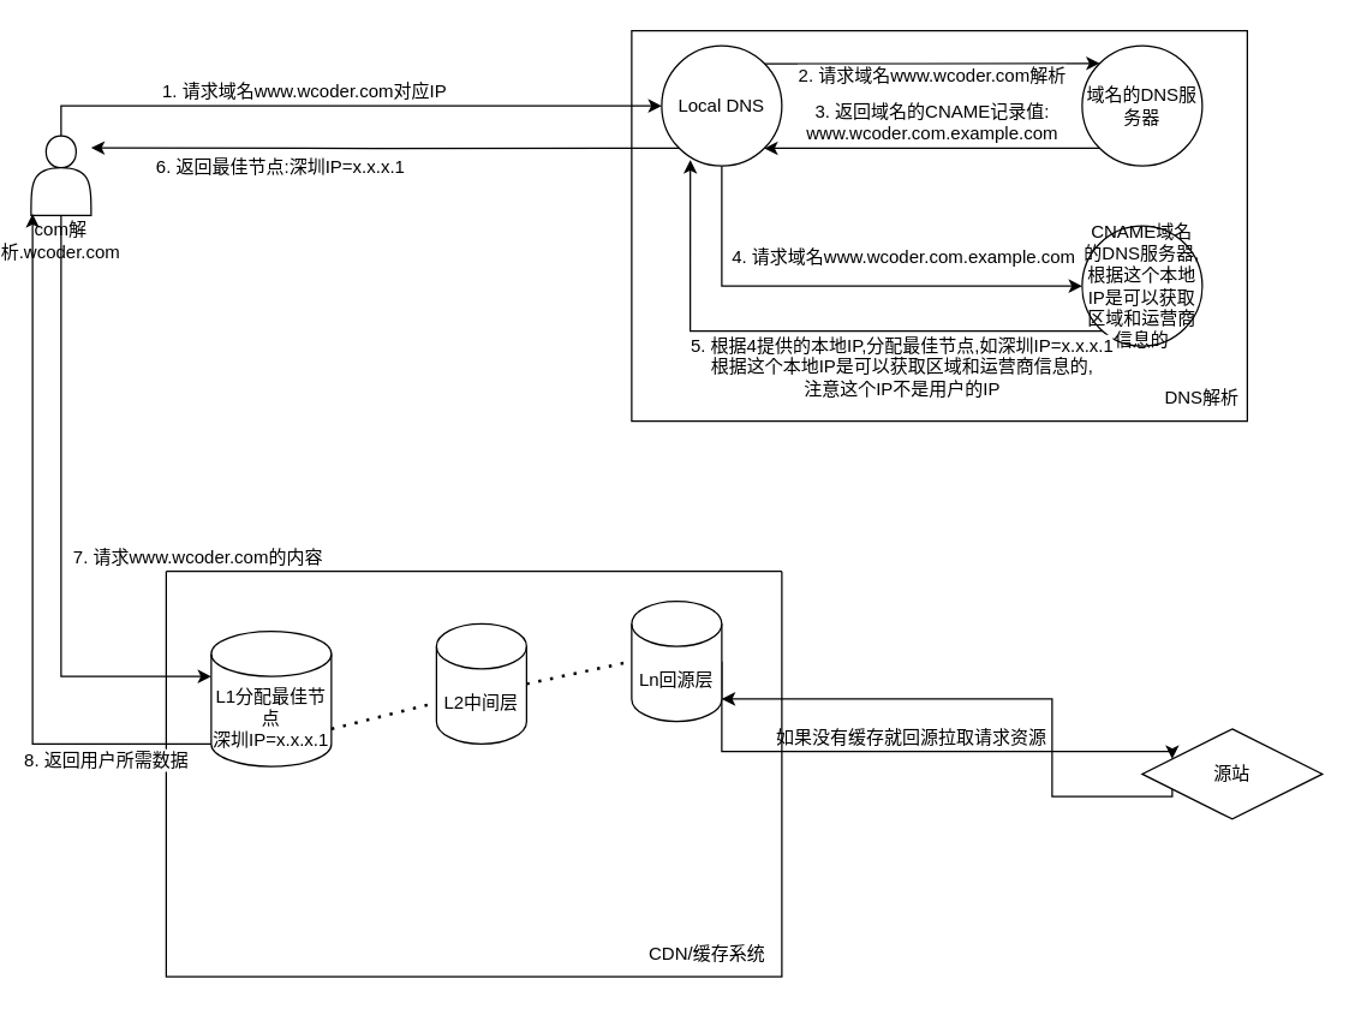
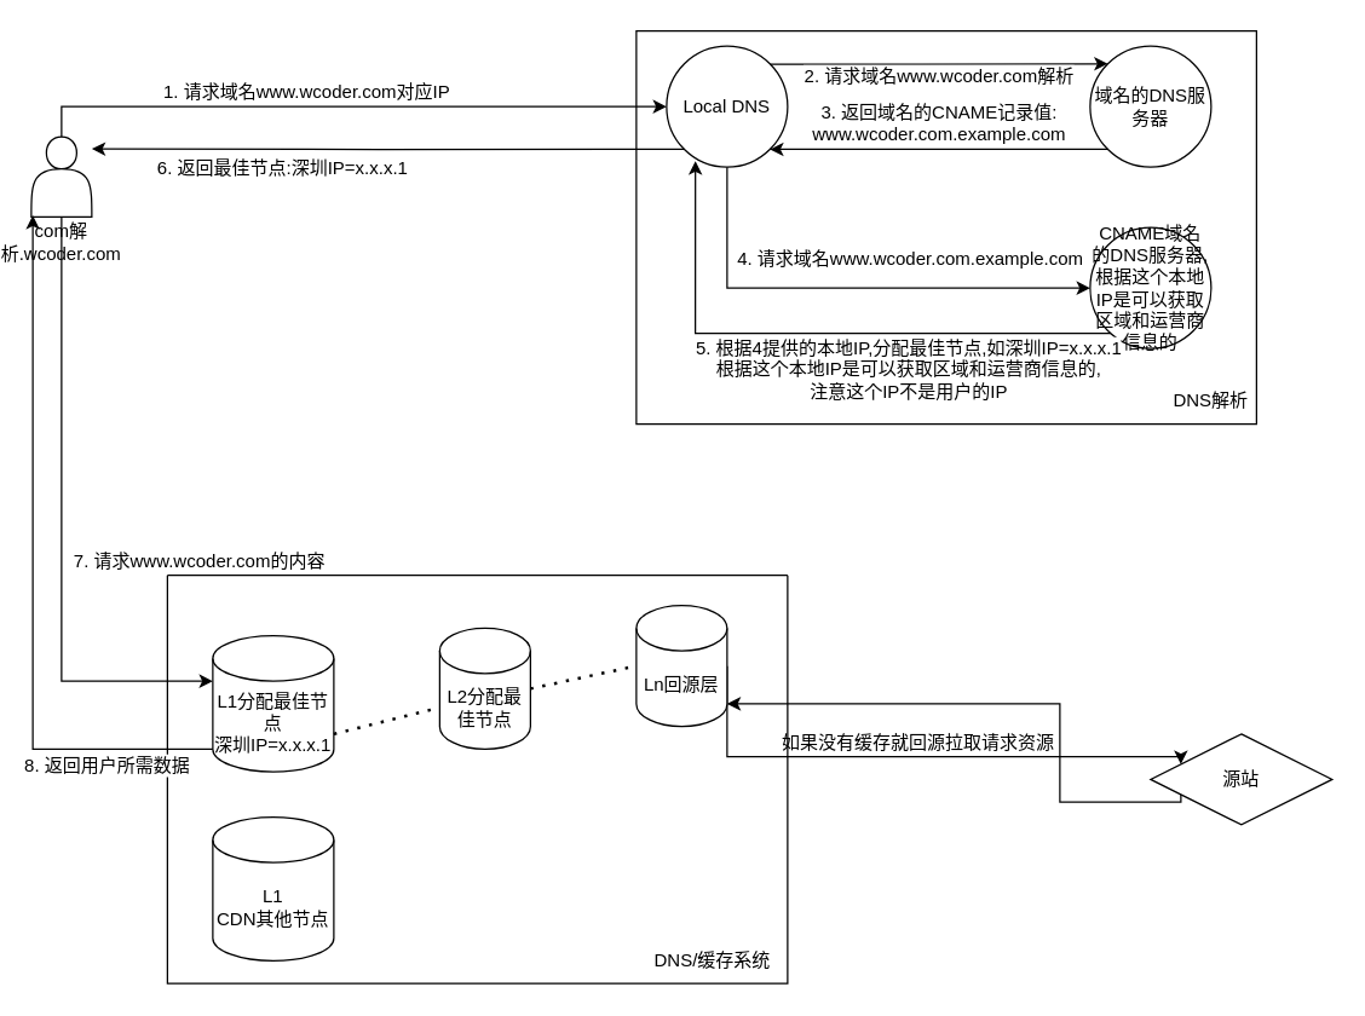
- <mxCell id="43" value="L2中间层" style="shape=cylinder3;whiteSpace=wrap;html=1;boundedLbl=1;backgroundOutline=1;size=15;" parent="39" vertex="1"><mxGeometry x="180" y="35" width="60" height="80" as="geometry" /></mxCell>
+ <mxCell id="43" value="L2分配最佳节点" style="shape=cylinder3;whiteSpace=wrap;html=1;boundedLbl=1;backgroundOutline=1;size=15;" parent="39" vertex="1"><mxGeometry x="180" y="35" width="60" height="80" as="geometry" /></mxCell>
+ <mxCell id="42" value="L1&lt;br&gt;CDN其他节点" style="shape=cylinder3;whiteSpace=wrap;html=1;boundedLbl=1;backgroundOutline=1;size=15;" parent="39" vertex="1"><mxGeometry x="30" y="160" width="80" height="95" as="geometry" /></mxCell>
- <mxCell id="40" value="CDN/缓存系统" style="text;html=1;align=center;verticalAlign=middle;resizable=0;points=[];autosize=1;strokeColor=none;fillColor=none;" parent="39" vertex="1"><mxGeometry x="310" y="240" width="100" height="30" as="geometry" /></mxCell>
+ <mxCell id="40" value="DNS/缓存系统" style="text;html=1;align=center;verticalAlign=middle;resizable=0;points=[];autosize=1;strokeColor=none;fillColor=none;" parent="39" vertex="1"><mxGeometry x="310" y="240" width="100" height="30" as="geometry" /></mxCell>
